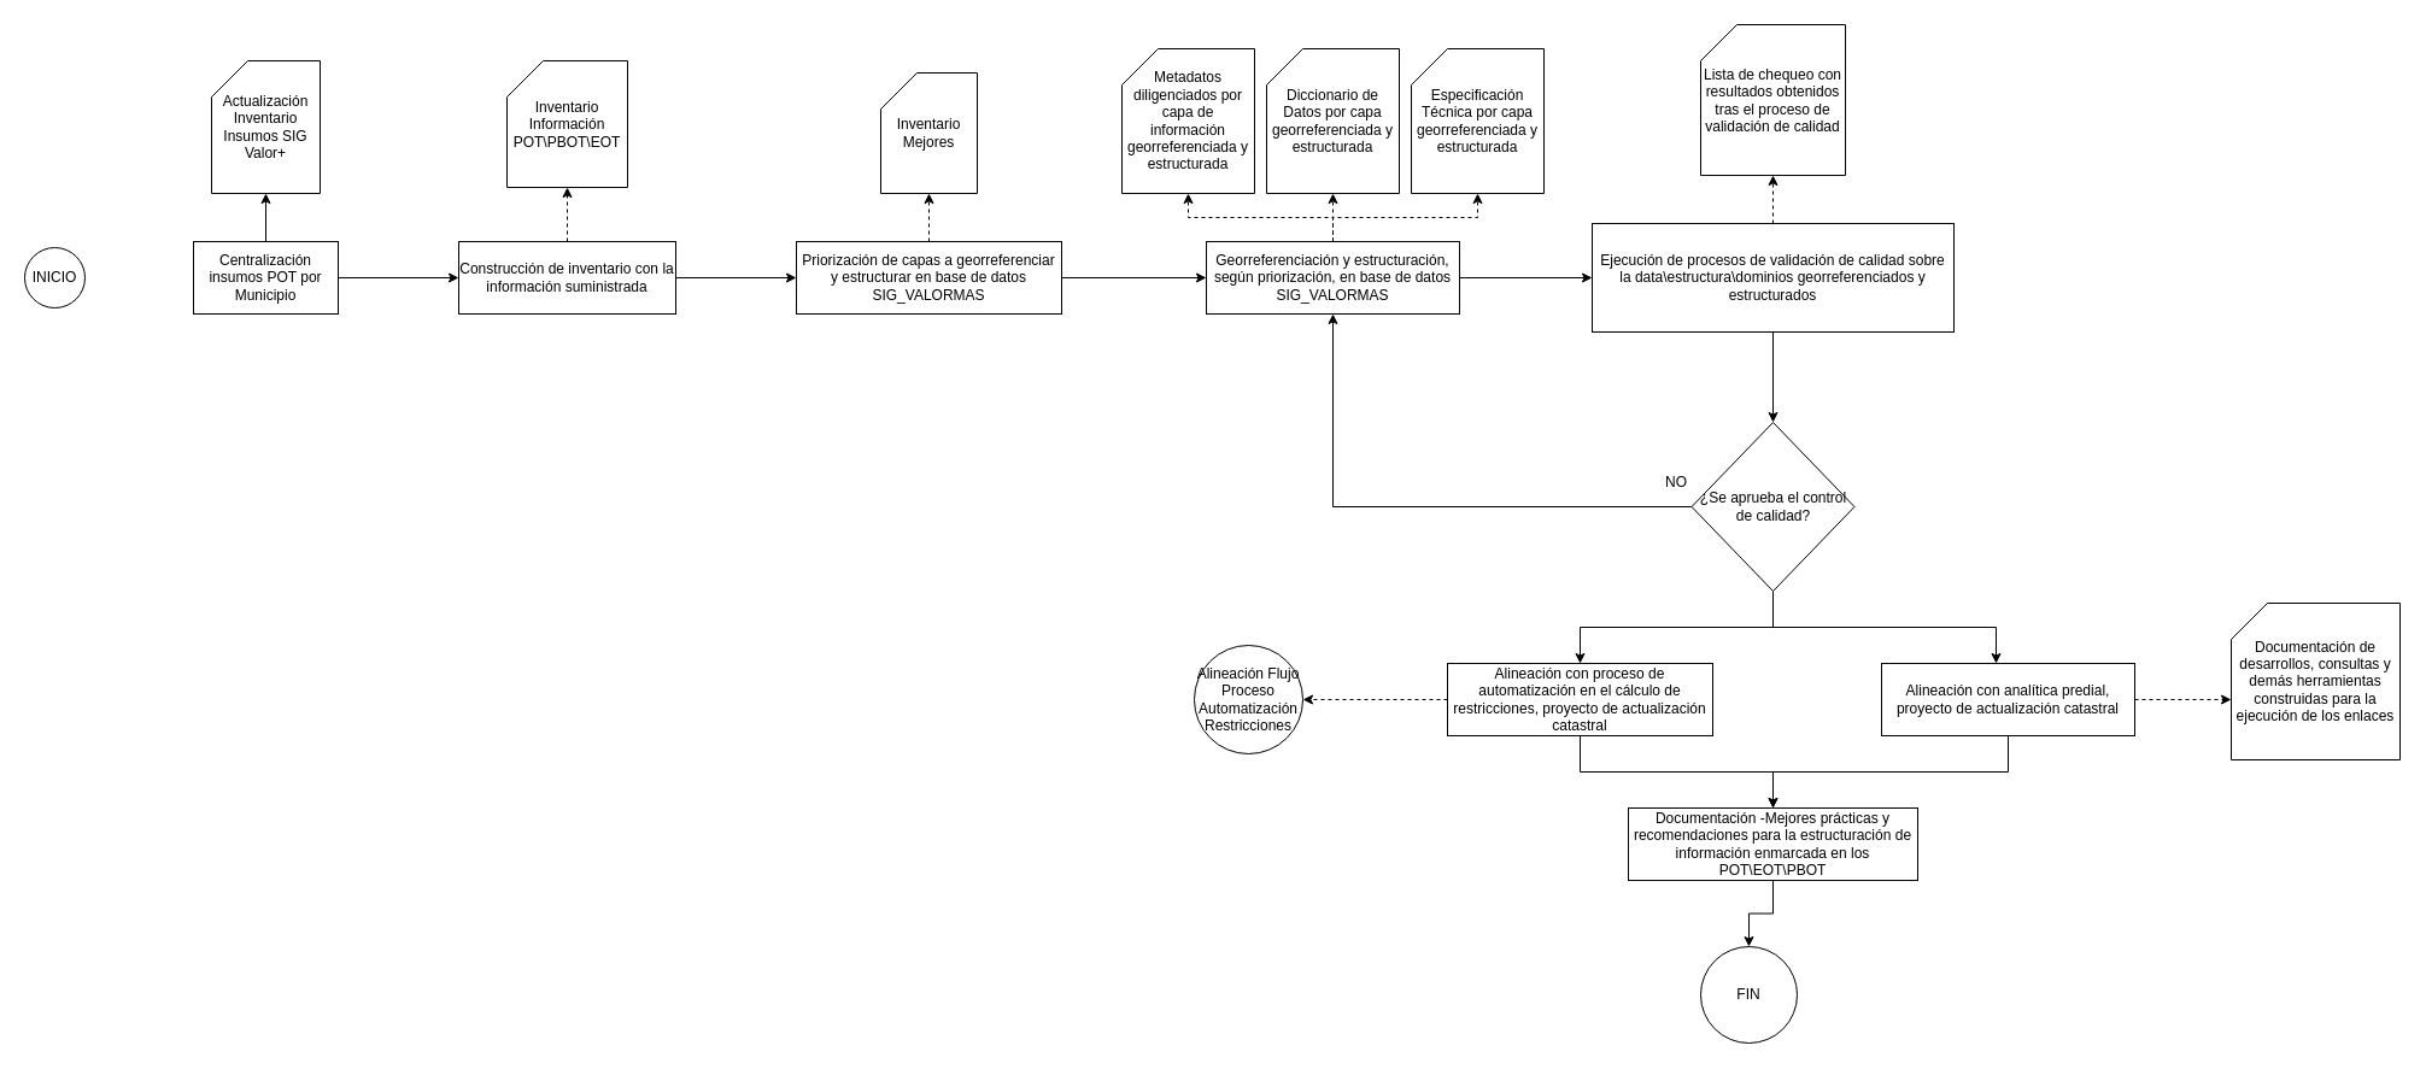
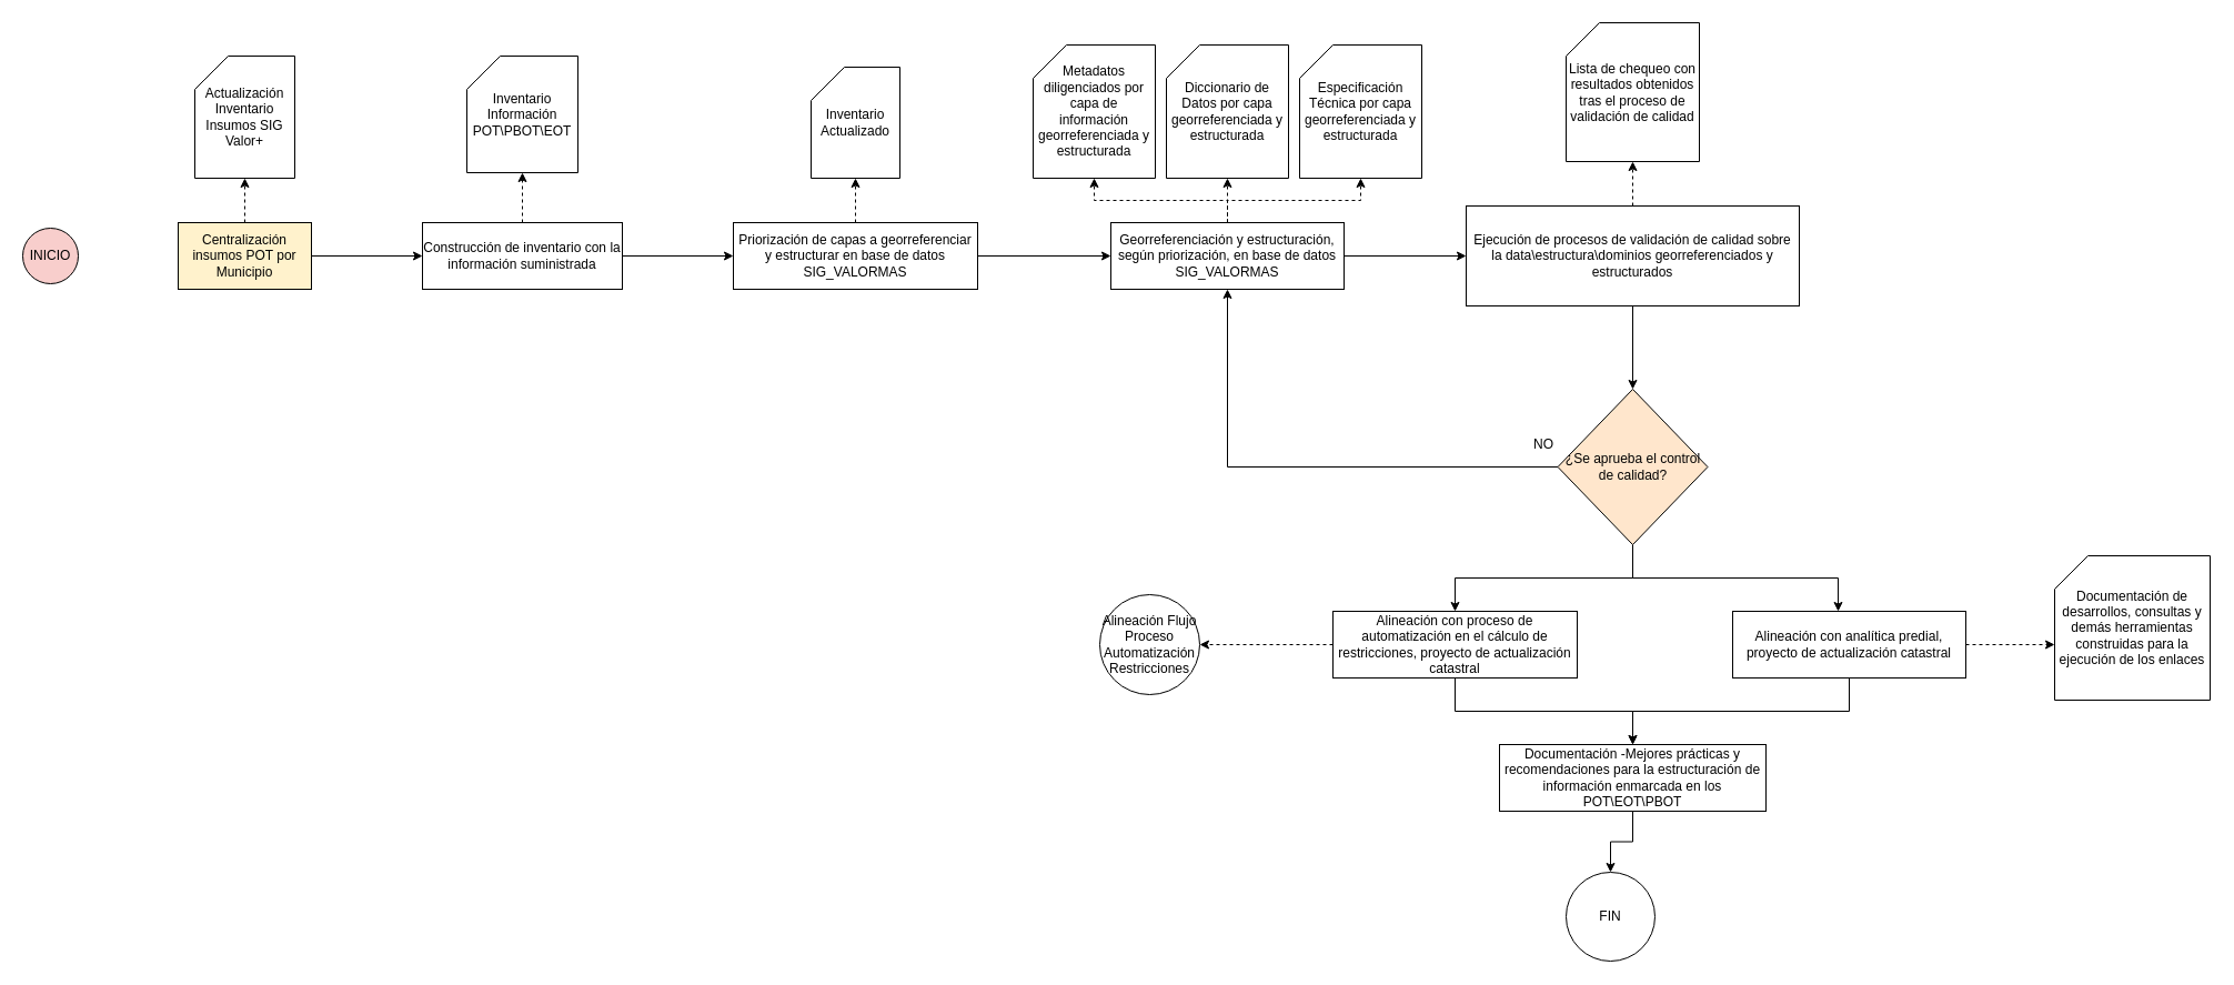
- <mxCell id="14" value="Inventario Mejores" style="shape=card;whiteSpace=wrap;html=1;" vertex="1" parent="1"><mxGeometry x="730" y="60" width="80" height="100" as="geometry" /></mxCell>
+ <mxCell id="14" value="Inventario Actualizado" style="shape=card;whiteSpace=wrap;html=1;" vertex="1" parent="1"><mxGeometry x="730" y="60" width="80" height="100" as="geometry" /></mxCell>
- <mxCell id="2" style="edgeStyle=orthogonalEdgeStyle;rounded=0;orthogonalLoop=1;jettySize=auto;html=1;entryX=0.5;entryY=1;entryDx=0;entryDy=0;entryPerimeter=0;dashed=0;" edge="1" parent="1" source="4" target="5"><mxGeometry relative="1" as="geometry" /></mxCell>
+ <mxCell id="2" style="edgeStyle=orthogonalEdgeStyle;rounded=0;orthogonalLoop=1;jettySize=auto;html=1;entryX=0.5;entryY=1;entryDx=0;entryDy=0;entryPerimeter=0;dashed=1;" edge="1" parent="1" source="4" target="5"><mxGeometry relative="1" as="geometry" /></mxCell>
- <mxCell id="10" value="INICIO" style="ellipse;whiteSpace=wrap;html=1;aspect=fixed;" vertex="1" parent="1"><mxGeometry x="20" y="205" width="50" height="50" as="geometry" /></mxCell>
+ <mxCell id="10" value="INICIO" style="ellipse;whiteSpace=wrap;html=1;aspect=fixed;fillColor=#f8cecc;" vertex="1" parent="1"><mxGeometry x="20" y="205" width="50" height="50" as="geometry" /></mxCell>
- <mxCell id="4" value="Centralización insumos POT por Municipio" style="rounded=0;whiteSpace=wrap;html=1;" vertex="1" parent="1"><mxGeometry x="160" y="200" width="120" height="60" as="geometry" /></mxCell>
+ <mxCell id="4" value="Centralización insumos POT por Municipio" style="rounded=0;whiteSpace=wrap;html=1;fillColor=#fff2cc;" vertex="1" parent="1"><mxGeometry x="160" y="200" width="120" height="60" as="geometry" /></mxCell>
- <mxCell id="30" value="¿Se aprueba el control de calidad?" style="rhombus;whiteSpace=wrap;html=1;" vertex="1" parent="1"><mxGeometry x="1402.5" y="350" width="135" height="140" as="geometry" /></mxCell>
+ <mxCell id="30" value="¿Se aprueba el control de calidad?" style="rhombus;whiteSpace=wrap;html=1;fillColor=#ffe6cc;" vertex="1" parent="1"><mxGeometry x="1402.5" y="350" width="135" height="140" as="geometry" /></mxCell>
